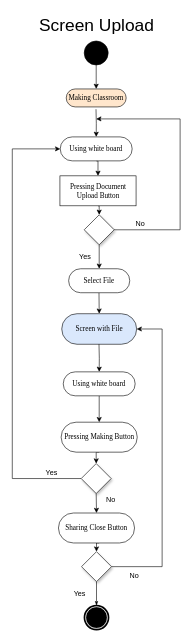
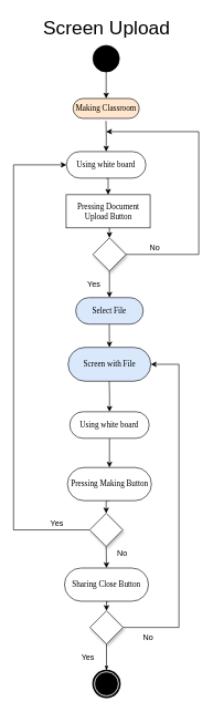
- <mxCell id="18" value="&lt;span style=&quot;white-space: normal&quot;&gt;Select File&lt;/span&gt;" style="rounded=1;whiteSpace=wrap;html=1;shadow=0;comic=0;labelBackgroundColor=none;strokeColor=#000000;strokeWidth=1;fillColor=#ffffff;fontFamily=Verdana;fontSize=12;fontColor=#000000;align=center;arcSize=50;" vertex="1" parent="1"><mxGeometry x="114" y="447" width="102" height="40" as="geometry" /></mxCell>
+ <mxCell id="18" value="&lt;span style=&quot;white-space: normal&quot;&gt;Select File&lt;/span&gt;" style="rounded=1;whiteSpace=wrap;html=1;shadow=0;comic=0;labelBackgroundColor=none;strokeColor=#000000;strokeWidth=1;fillColor=#dae8fc;fontFamily=Verdana;fontSize=12;fontColor=#000000;align=center;arcSize=50;" vertex="1" parent="1"><mxGeometry x="114" y="447" width="102" height="40" as="geometry" /></mxCell>
